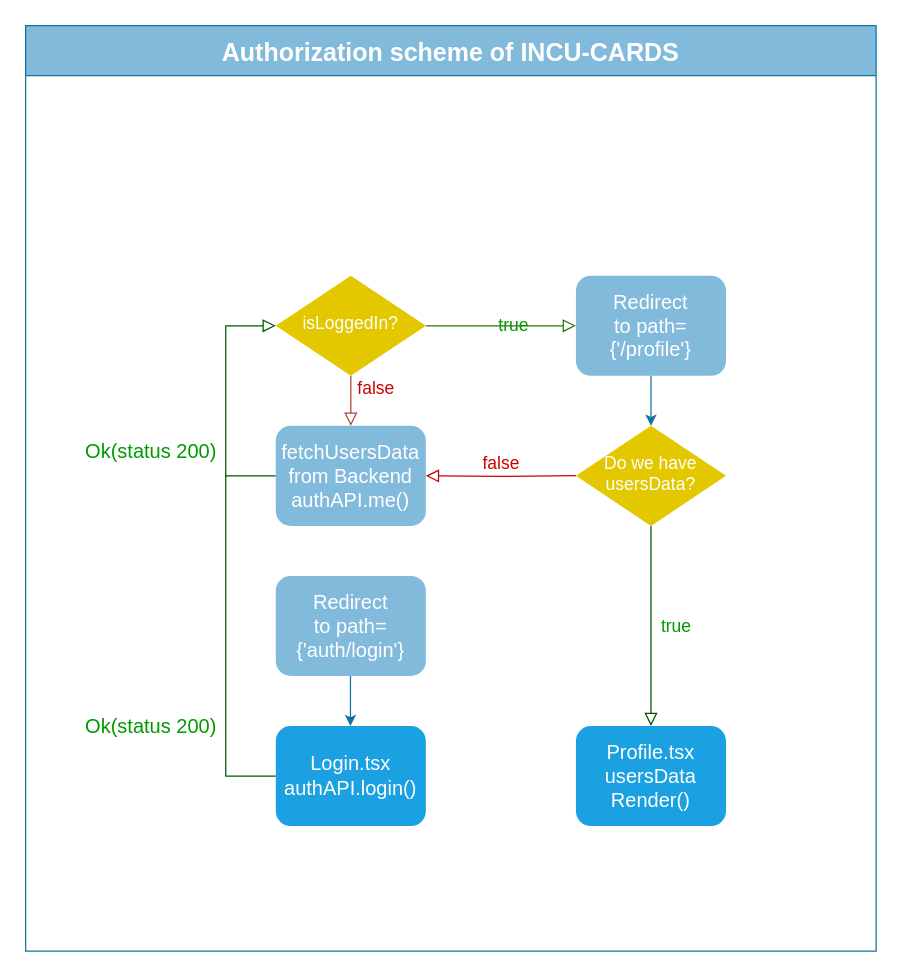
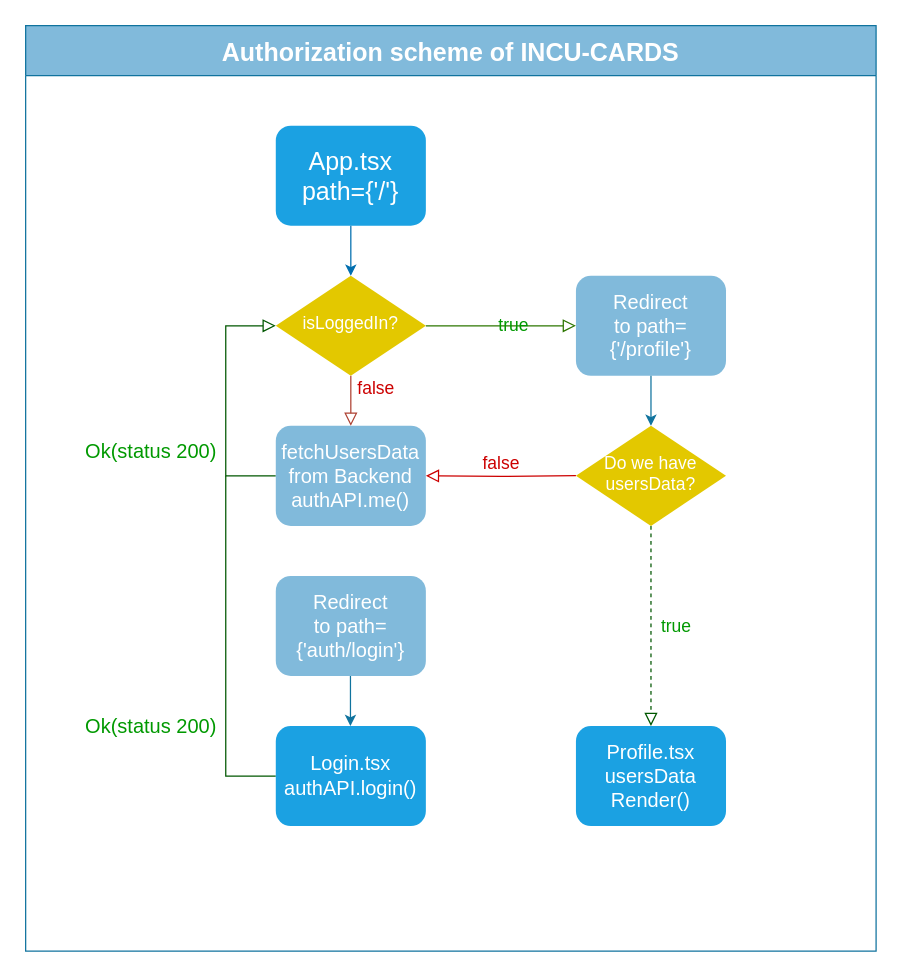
+ <mxCell id="2" value="App.tsx&lt;br style=&quot;font-size: 20px;&quot;&gt;path={'/'}" style="rounded=1;whiteSpace=wrap;html=1;fontSize=20;glass=0;strokeWidth=1;shadow=0;fillColor=#1ba1e2;fontColor=#ffffff;strokeColor=none;" parent="1" vertex="1"><mxGeometry x="220" y="100" width="120" height="80" as="geometry" /></mxCell>
+ <mxCell id="12" value="" style="edgeStyle=elbowEdgeStyle;elbow=vertical;endArrow=classic;html=1;exitX=0.5;exitY=1;exitDx=0;exitDy=0;entryX=0.5;entryY=0;entryDx=0;entryDy=0;fillColor=#1ba1e2;strokeColor=#006EAF;" edge="1" parent="1" source="2" target="4"><mxGeometry width="50" height="50" relative="1" as="geometry"><mxPoint x="359.92" y="180" as="sourcePoint" /><mxPoint x="360" y="210" as="targetPoint" /></mxGeometry></mxCell>
- <mxCell id="13" value="true" style="edgeStyle=orthogonalEdgeStyle;rounded=0;html=1;jettySize=auto;orthogonalLoop=1;fontSize=14;endArrow=block;endFill=0;endSize=8;strokeWidth=1;shadow=0;labelBackgroundColor=none;exitX=0.5;exitY=1;exitDx=0;exitDy=0;entryX=0.5;entryY=0;entryDx=0;entryDy=0;fillColor=#008a00;strokeColor=#005700;fontColor=#009900;fontStyle=0" edge="1" parent="1" source="8" target="9"><mxGeometry y="20" relative="1" as="geometry"><mxPoint as="offset" /><mxPoint x="440" y="410" as="sourcePoint" /><mxPoint x="520" y="490" as="targetPoint" /></mxGeometry></mxCell>
+ <mxCell id="13" value="true" style="edgeStyle=orthogonalEdgeStyle;rounded=0;html=1;jettySize=auto;orthogonalLoop=1;fontSize=14;endArrow=block;endFill=0;endSize=8;strokeWidth=1;shadow=0;labelBackgroundColor=none;exitX=0.5;exitY=1;exitDx=0;exitDy=0;entryX=0.5;entryY=0;entryDx=0;entryDy=0;fillColor=#008a00;strokeColor=#005700;fontColor=#009900;fontStyle=0;dashed=1;" edge="1" parent="1" source="8" target="9"><mxGeometry y="20" relative="1" as="geometry"><mxPoint as="offset" /><mxPoint x="440" y="410" as="sourcePoint" /><mxPoint x="520" y="490" as="targetPoint" /></mxGeometry></mxCell>
